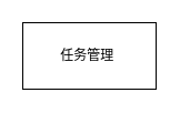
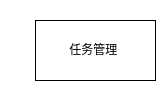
- <mxCell id="2" value="任务管理&amp;nbsp;" style="rounded=0;whiteSpace=wrap;html=1;" vertex="1" parent="1"><mxGeometry x="20" y="20" width="120" height="60" as="geometry" /></mxCell>
+ <mxCell id="2" value="任务管理&amp;nbsp;" style="rounded=0;whiteSpace=wrap;html=1;" vertex="1" parent="1"><mxGeometry x="35" y="20" width="120" height="60" as="geometry" /></mxCell>
